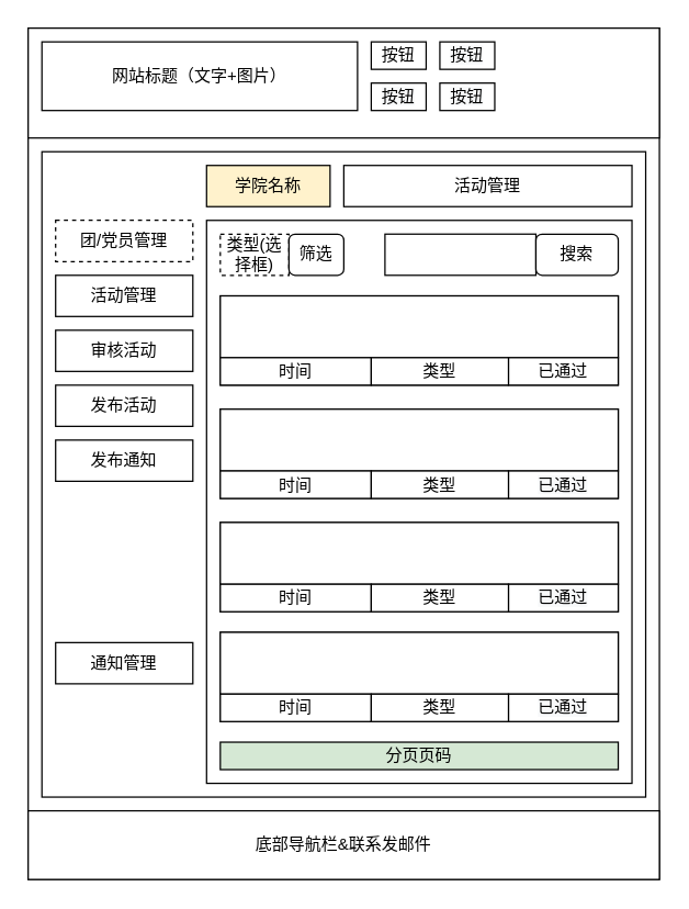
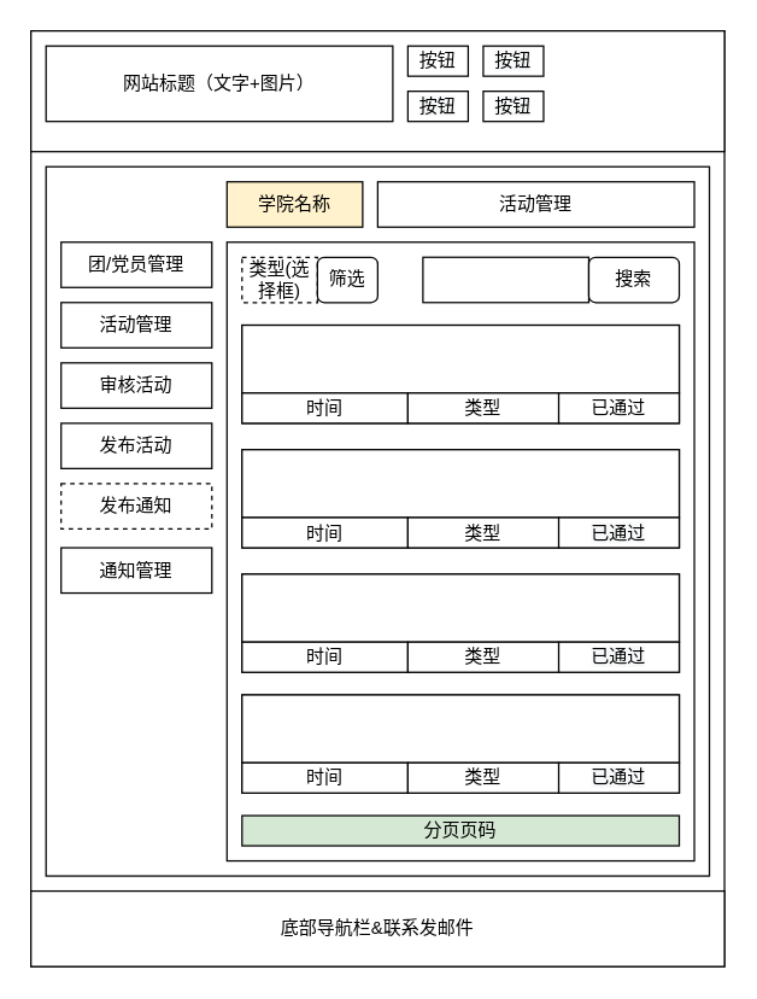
- <mxCell id="11" value="团/党员管理" style="rounded=0;whiteSpace=wrap;html=1;dashed=1;" parent="1" vertex="1"><mxGeometry x="40" y="160" width="100" height="30" as="geometry" /></mxCell>
+ <mxCell id="11" value="团/党员管理" style="rounded=0;whiteSpace=wrap;html=1;" parent="1" vertex="1"><mxGeometry x="40" y="160" width="100" height="30" as="geometry" /></mxCell>
- <mxCell id="39" value="发布通知" style="rounded=0;whiteSpace=wrap;html=1;" parent="1" vertex="1"><mxGeometry x="40" y="320" width="100" height="30" as="geometry" /></mxCell>
+ <mxCell id="39" value="发布通知" style="rounded=0;whiteSpace=wrap;html=1;dashed=1;" parent="1" vertex="1"><mxGeometry x="40" y="320" width="100" height="30" as="geometry" /></mxCell>
- <mxCell id="44" value="通知管理" style="rounded=0;whiteSpace=wrap;html=1;" parent="1" vertex="1"><mxGeometry x="40" y="467.5" width="100" height="30" as="geometry" /></mxCell>
+ <mxCell id="44" value="通知管理" style="rounded=0;whiteSpace=wrap;html=1;" parent="1" vertex="1"><mxGeometry x="40" y="362.5" width="100" height="30" as="geometry" /></mxCell>
